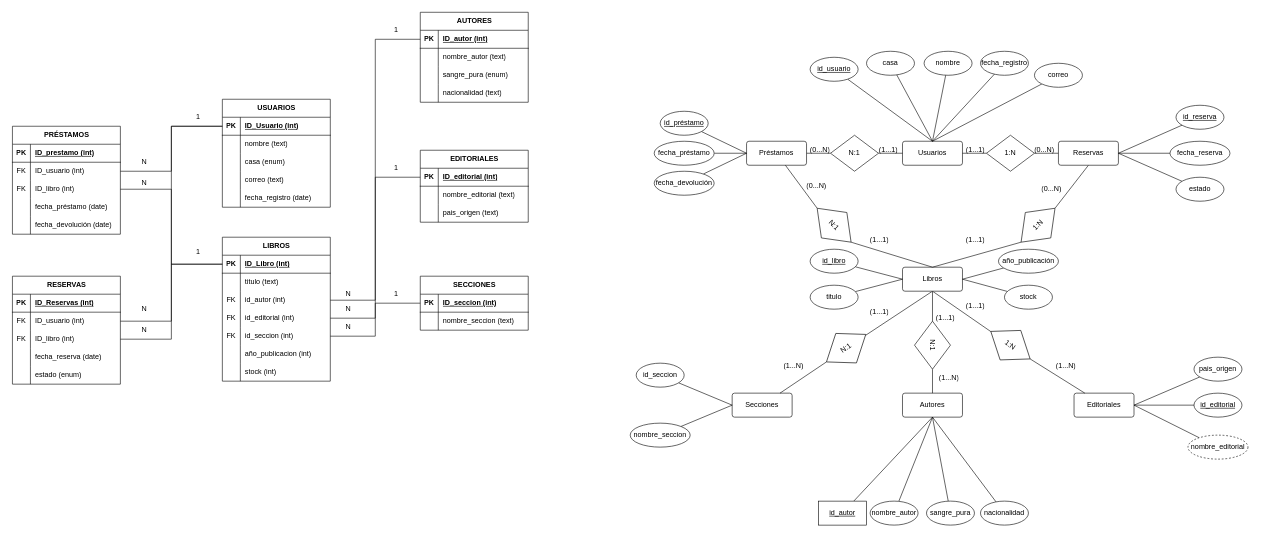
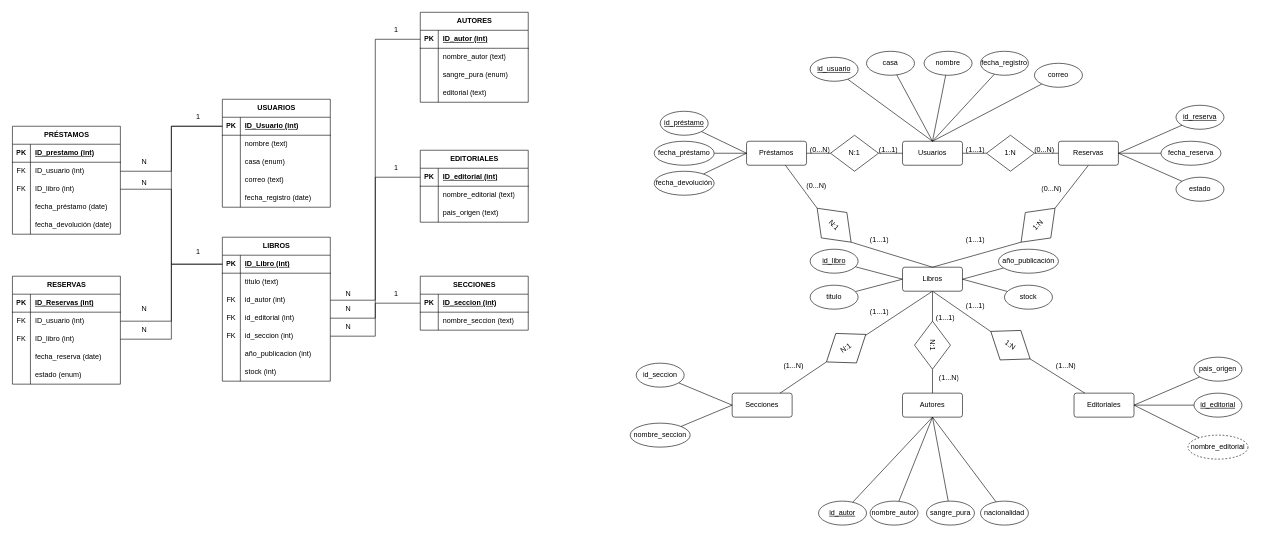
- <mxCell id="174" value="nacionalidad (text)" style="shape=partialRectangle;connectable=0;fillColor=none;top=0;left=0;bottom=0;right=0;align=left;spacingLeft=6;overflow=hidden;whiteSpace=wrap;html=1;" parent="172" vertex="1"><mxGeometry x="30" width="150" height="30" as="geometry"><mxRectangle width="150" height="30" as="alternateBounds" /></mxGeometry></mxCell>
+ <mxCell id="174" value="editorial (text)" style="shape=partialRectangle;connectable=0;fillColor=none;top=0;left=0;bottom=0;right=0;align=left;spacingLeft=6;overflow=hidden;whiteSpace=wrap;html=1;" parent="172" vertex="1"><mxGeometry x="30" width="150" height="30" as="geometry"><mxRectangle width="150" height="30" as="alternateBounds" /></mxGeometry></mxCell>
- <mxCell id="77" value="fecha_reserva" style="ellipse;whiteSpace=wrap;html=1;align=center;" parent="1" vertex="1"><mxGeometry x="1950" y="235" width="100" height="40" as="geometry" /></mxCell>
+ <mxCell id="77" value="fecha_reserva" style="ellipse;whiteSpace=wrap;html=1;align=center;" parent="1" vertex="1"><mxGeometry x="1935" y="235" width="100" height="40" as="geometry" /></mxCell>
- <mxCell id="41" value="id_autor" style="whiteSpace=wrap;html=1;align=center;fontStyle=4;rounded=0;" parent="1" vertex="1"><mxGeometry x="1364" y="835" width="80" height="40" as="geometry" /></mxCell>
+ <mxCell id="41" value="id_autor" style="ellipse;whiteSpace=wrap;html=1;align=center;fontStyle=4;" parent="1" vertex="1"><mxGeometry x="1364" y="835" width="80" height="40" as="geometry" /></mxCell>
